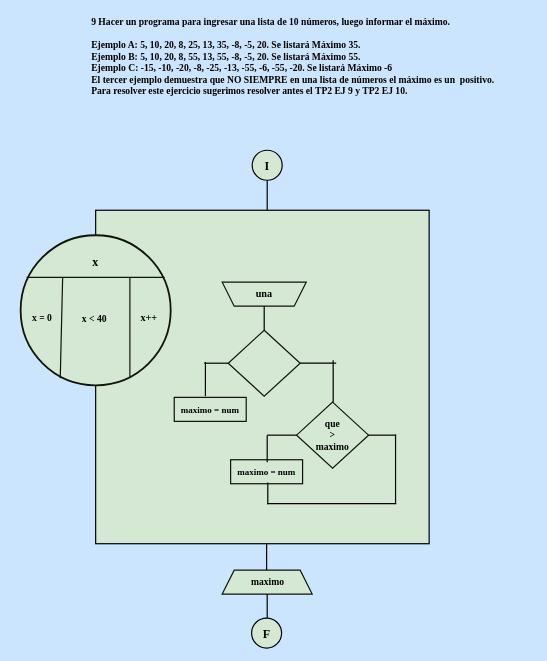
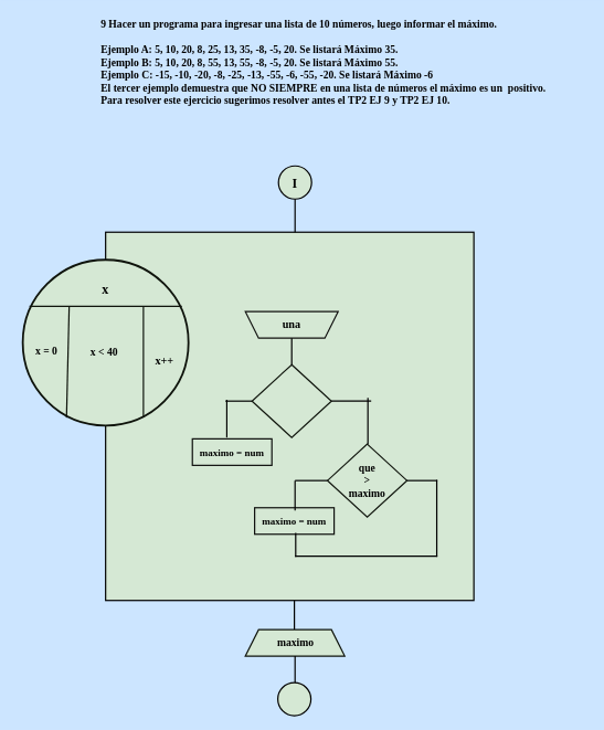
- <mxCell id="19" value="&lt;font color=&quot;#000000&quot; size=&quot;1&quot; face=&quot;Comic Sans MS&quot;&gt;&lt;b style=&quot;font-size: 17px;&quot;&gt;x++&lt;/b&gt;&lt;/font&gt;" style="text;strokeColor=none;align=center;fillColor=none;html=1;verticalAlign=middle;whiteSpace=wrap;rounded=0;fontFamily=Architects Daughter;fontSource=https://fonts.googleapis.com/css?family=Architects+Daughter;" vertex="1" parent="13"><mxGeometry x="189.1" y="128.3" width="50" height="20" as="geometry" /></mxCell>
+ <mxCell id="19" value="&lt;font color=&quot;#000000&quot; size=&quot;1&quot; face=&quot;Comic Sans MS&quot;&gt;&lt;b style=&quot;font-size: 17px;&quot;&gt;x++&lt;/b&gt;&lt;/font&gt;" style="text;strokeColor=none;align=center;fillColor=none;html=1;verticalAlign=middle;whiteSpace=wrap;rounded=0;fontFamily=Architects Daughter;fontSource=https://fonts.googleapis.com/css?family=Architects+Daughter;" vertex="1" parent="13"><mxGeometry x="189.1" y="143.3" width="50" height="20" as="geometry" /></mxCell>
- <mxCell id="10" value="&lt;font color=&quot;#000000&quot; size=&quot;1&quot; face=&quot;Comic Sans MS&quot;&gt;&lt;b style=&quot;font-size: 20px;&quot;&gt;F&lt;/b&gt;&lt;/font&gt;" style="text;strokeColor=none;align=center;fillColor=none;html=1;verticalAlign=middle;whiteSpace=wrap;rounded=0;fontFamily=Architects Daughter;fontSource=https://fonts.googleapis.com/css?family=Architects+Daughter;" vertex="1" parent="8"><mxGeometry x="5" y="10" width="40" height="30" as="geometry" /></mxCell>
